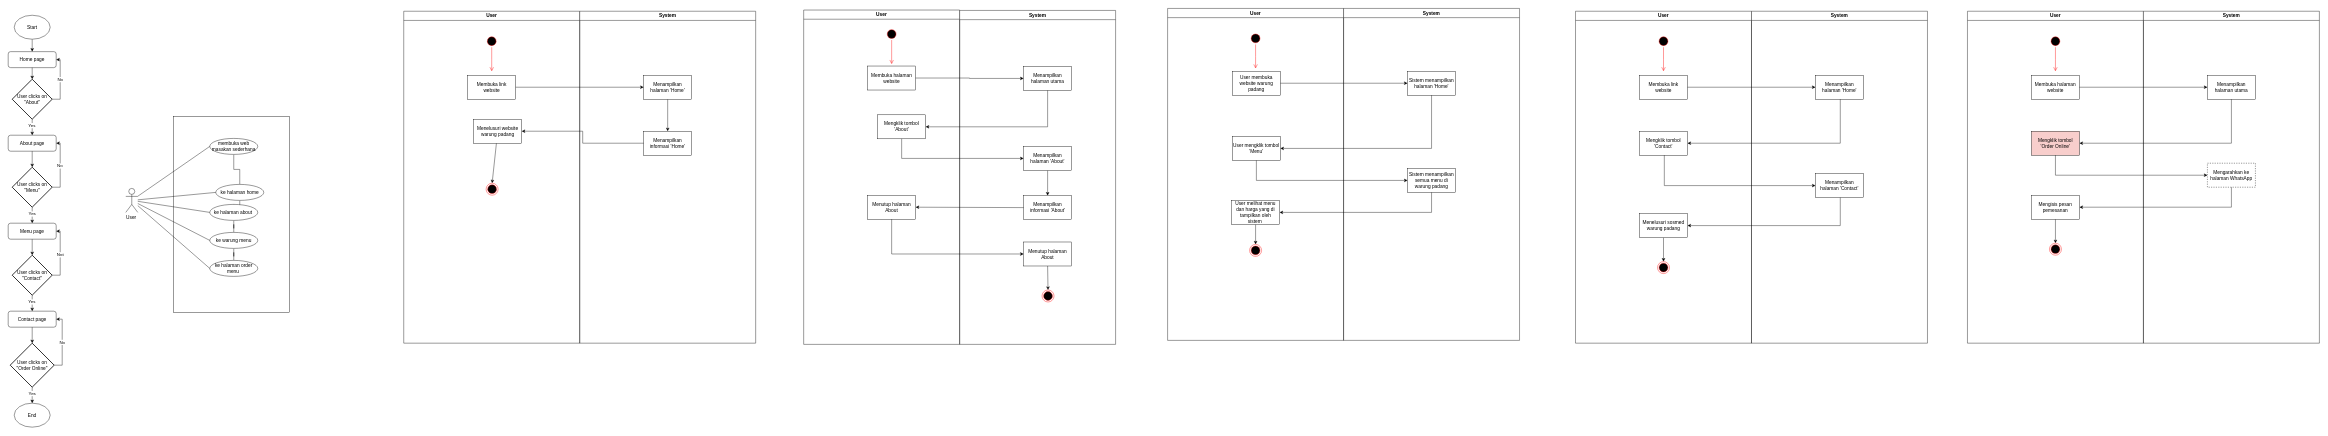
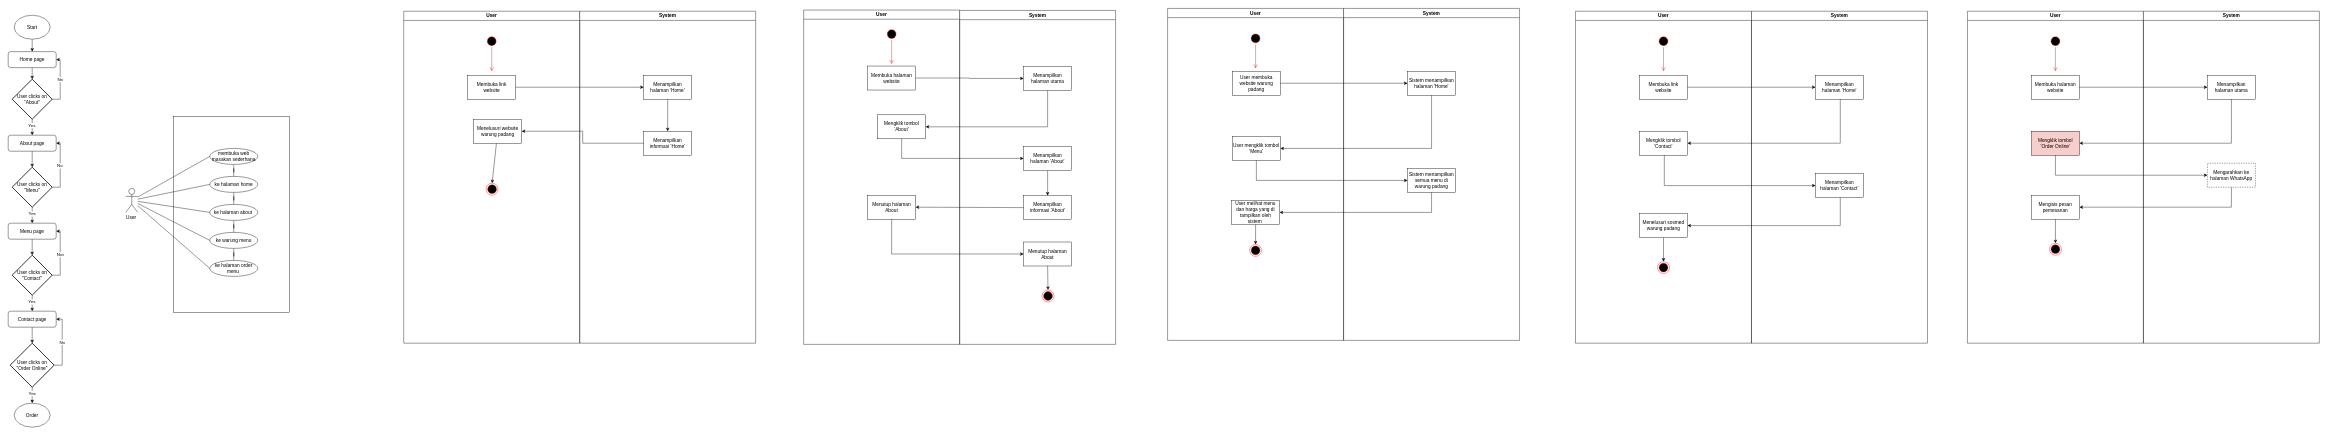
- <mxCell id="97" value="membuka web masakan sederhana" style="ellipse;whiteSpace=wrap;html=1;" vertex="1" parent="1"><mxGeometry x="524" y="345" width="120" height="40" as="geometry" /></mxCell>
+ <mxCell id="97" value="membuka web masakan sederhana" style="ellipse;whiteSpace=wrap;html=1;" vertex="1" parent="1"><mxGeometry x="524" y="370" width="120" height="40" as="geometry" /></mxCell>
- <mxCell id="99" value="ke halaman home" style="ellipse;whiteSpace=wrap;html=1;" vertex="1" parent="1"><mxGeometry x="539" y="460" width="120" height="40" as="geometry" /></mxCell>
+ <mxCell id="99" value="ke halaman home" style="ellipse;whiteSpace=wrap;html=1;" vertex="1" parent="1"><mxGeometry x="524" y="440" width="120" height="40" as="geometry" /></mxCell>
- <mxCell id="8" value="End" style="ellipse;whiteSpace=wrap;html=1;" parent="1" vertex="1"><mxGeometry x="35" y="1007" width="90" height="60" as="geometry" /></mxCell>
+ <mxCell id="8" value="Order" style="ellipse;whiteSpace=wrap;html=1;" parent="1" vertex="1"><mxGeometry x="35" y="1007" width="90" height="60" as="geometry" /></mxCell>
